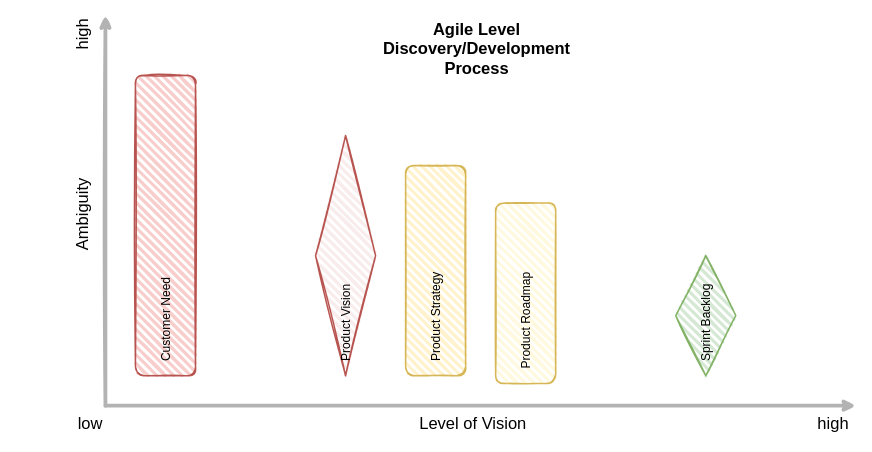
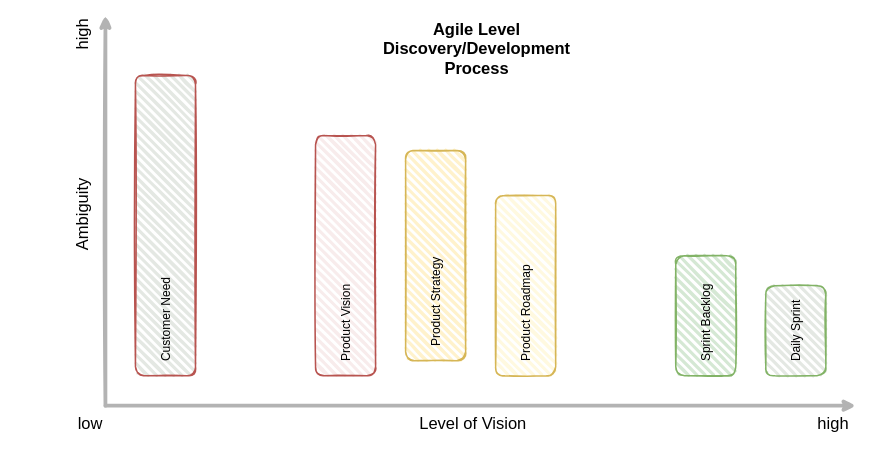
- <mxCell id="2" value="Customer Need" style="rounded=1;whiteSpace=wrap;html=1;strokeWidth=2;fillWeight=4;hachureGap=8;hachureAngle=45;fillColor=#f8cecc;sketch=1;horizontal=0;fontSize=16;strokeColor=#b85450;align=left;spacingLeft=17;" parent="1" vertex="1"><mxGeometry x="180" y="100" width="80" height="400" as="geometry" /></mxCell>
+ <mxCell id="2" value="Customer Need" style="rounded=1;whiteSpace=wrap;html=1;strokeWidth=2;fillWeight=4;hachureGap=8;hachureAngle=45;fillColor=#e4e8e3;sketch=1;horizontal=0;fontSize=16;strokeColor=#b85450;align=left;spacingLeft=17;" parent="1" vertex="1"><mxGeometry x="180" y="100" width="80" height="400" as="geometry" /></mxCell>
- <mxCell id="3" value="Product Vision" style="rhombus;whiteSpace=wrap;html=1;strokeWidth=2;fillWeight=4;hachureGap=8;hachureAngle=45;fillColor=#F8ECEC;sketch=1;horizontal=0;fontSize=16;strokeColor=#b85450;align=left;spacingLeft=17;" parent="1" vertex="1"><mxGeometry x="420" y="180" width="80" height="320" as="geometry" /></mxCell>
+ <mxCell id="3" value="Product Vision" style="rounded=1;whiteSpace=wrap;html=1;strokeWidth=2;fillWeight=4;hachureGap=8;hachureAngle=45;fillColor=#F8ECEC;sketch=1;horizontal=0;fontSize=16;strokeColor=#b85450;align=left;spacingLeft=17;" parent="1" vertex="1"><mxGeometry x="420" y="180" width="80" height="320" as="geometry" /></mxCell>
- <mxCell id="4" value="Product Strategy" style="rounded=1;whiteSpace=wrap;html=1;strokeWidth=2;fillWeight=4;hachureGap=8;hachureAngle=45;fillColor=#fff2cc;sketch=1;horizontal=0;fontSize=16;strokeColor=#d6b656;align=left;spacingLeft=17;" parent="1" vertex="1"><mxGeometry x="540" y="220" width="80" height="280" as="geometry" /></mxCell>
+ <mxCell id="4" value="Product Strategy" style="rounded=1;whiteSpace=wrap;html=1;strokeWidth=2;fillWeight=4;hachureGap=8;hachureAngle=45;fillColor=#fff2cc;sketch=1;horizontal=0;fontSize=16;strokeColor=#d6b656;align=left;spacingLeft=17;" parent="1" vertex="1"><mxGeometry x="540" y="200" width="80" height="280" as="geometry" /></mxCell>
- <mxCell id="5" value="Product Roadmap" style="rounded=1;whiteSpace=wrap;html=1;strokeWidth=2;fillWeight=4;hachureGap=8;hachureAngle=45;fillColor=#FFF9E0;sketch=1;horizontal=0;fontSize=16;strokeColor=#d6b656;align=left;spacingLeft=17;" parent="1" vertex="1"><mxGeometry x="660" y="270" width="80" height="240" as="geometry" /></mxCell>
+ <mxCell id="5" value="Product Roadmap" style="rounded=1;whiteSpace=wrap;html=1;strokeWidth=2;fillWeight=4;hachureGap=8;hachureAngle=45;fillColor=#FFF9E0;sketch=1;horizontal=0;fontSize=16;strokeColor=#d6b656;align=left;spacingLeft=17;" parent="1" vertex="1"><mxGeometry x="660" y="260" width="80" height="240" as="geometry" /></mxCell>
- <mxCell id="6" value="Sprint Backlog" style="rhombus;whiteSpace=wrap;html=1;strokeWidth=2;fillWeight=4;hachureGap=8;hachureAngle=45;fillColor=#d5e8d4;sketch=1;horizontal=0;fontSize=16;strokeColor=#82b366;align=left;spacingLeft=17;" parent="1" vertex="1"><mxGeometry x="900" y="340" width="80" height="160" as="geometry" /></mxCell>
+ <mxCell id="6" value="Sprint Backlog" style="rounded=1;whiteSpace=wrap;html=1;strokeWidth=2;fillWeight=4;hachureGap=8;hachureAngle=45;fillColor=#d5e8d4;sketch=1;horizontal=0;fontSize=16;strokeColor=#82b366;align=left;spacingLeft=17;" parent="1" vertex="1"><mxGeometry x="900" y="340" width="80" height="160" as="geometry" /></mxCell>
+ <mxCell id="7" value="Daily Sprint" style="rounded=1;whiteSpace=wrap;html=1;strokeWidth=2;fillWeight=4;hachureGap=8;hachureAngle=45;fillColor=#E4E8E3;sketch=1;horizontal=0;fontSize=16;strokeColor=#82b366;align=left;spacingLeft=17;" parent="1" vertex="1"><mxGeometry x="1020" y="380" width="80" height="120" as="geometry" /></mxCell>
